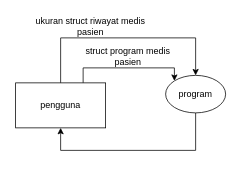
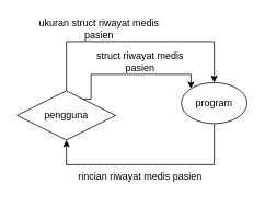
- <mxCell id="7" value="struct program medis pasien" style="text;html=1;align=center;verticalAlign=middle;whiteSpace=wrap;rounded=0;" vertex="1" parent="1"><mxGeometry x="110" y="60" width="120" height="30" as="geometry" /></mxCell>
+ <mxCell id="7" value="struct riwayat medis pasien" style="text;html=1;align=center;verticalAlign=middle;whiteSpace=wrap;rounded=0;" vertex="1" parent="1"><mxGeometry x="110" y="60" width="120" height="30" as="geometry" /></mxCell>
- <mxCell id="4" value="pengguna" style="rounded=0;whiteSpace=wrap;html=1;" vertex="1" parent="1"><mxGeometry x="20" y="110" width="120" height="60" as="geometry" /></mxCell>
+ <mxCell id="4" value="pengguna" style="rhombus;whiteSpace=wrap;html=1;" vertex="1" parent="1"><mxGeometry x="20" y="110" width="120" height="60" as="geometry" /></mxCell>
+ <mxCell id="9" value="rincian riwayat medis pasien" style="text;html=1;align=center;verticalAlign=middle;whiteSpace=wrap;rounded=0;" vertex="1" parent="1"><mxGeometry x="80" y="200" width="180" height="30" as="geometry" /></mxCell>
